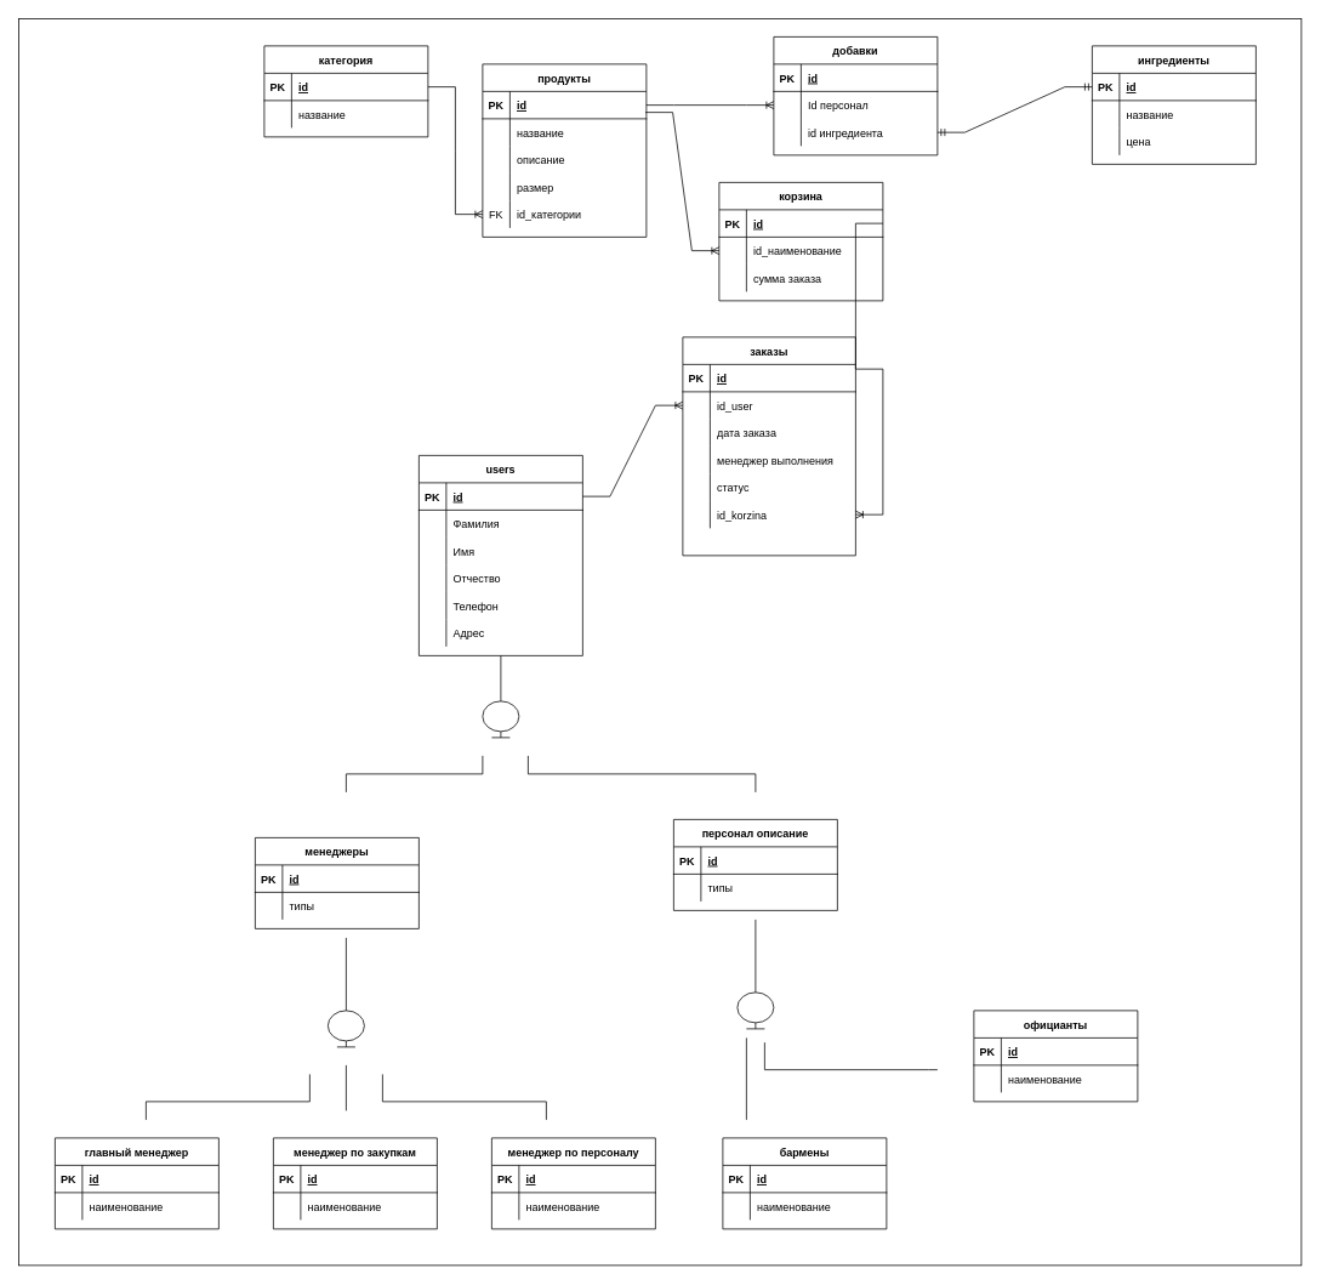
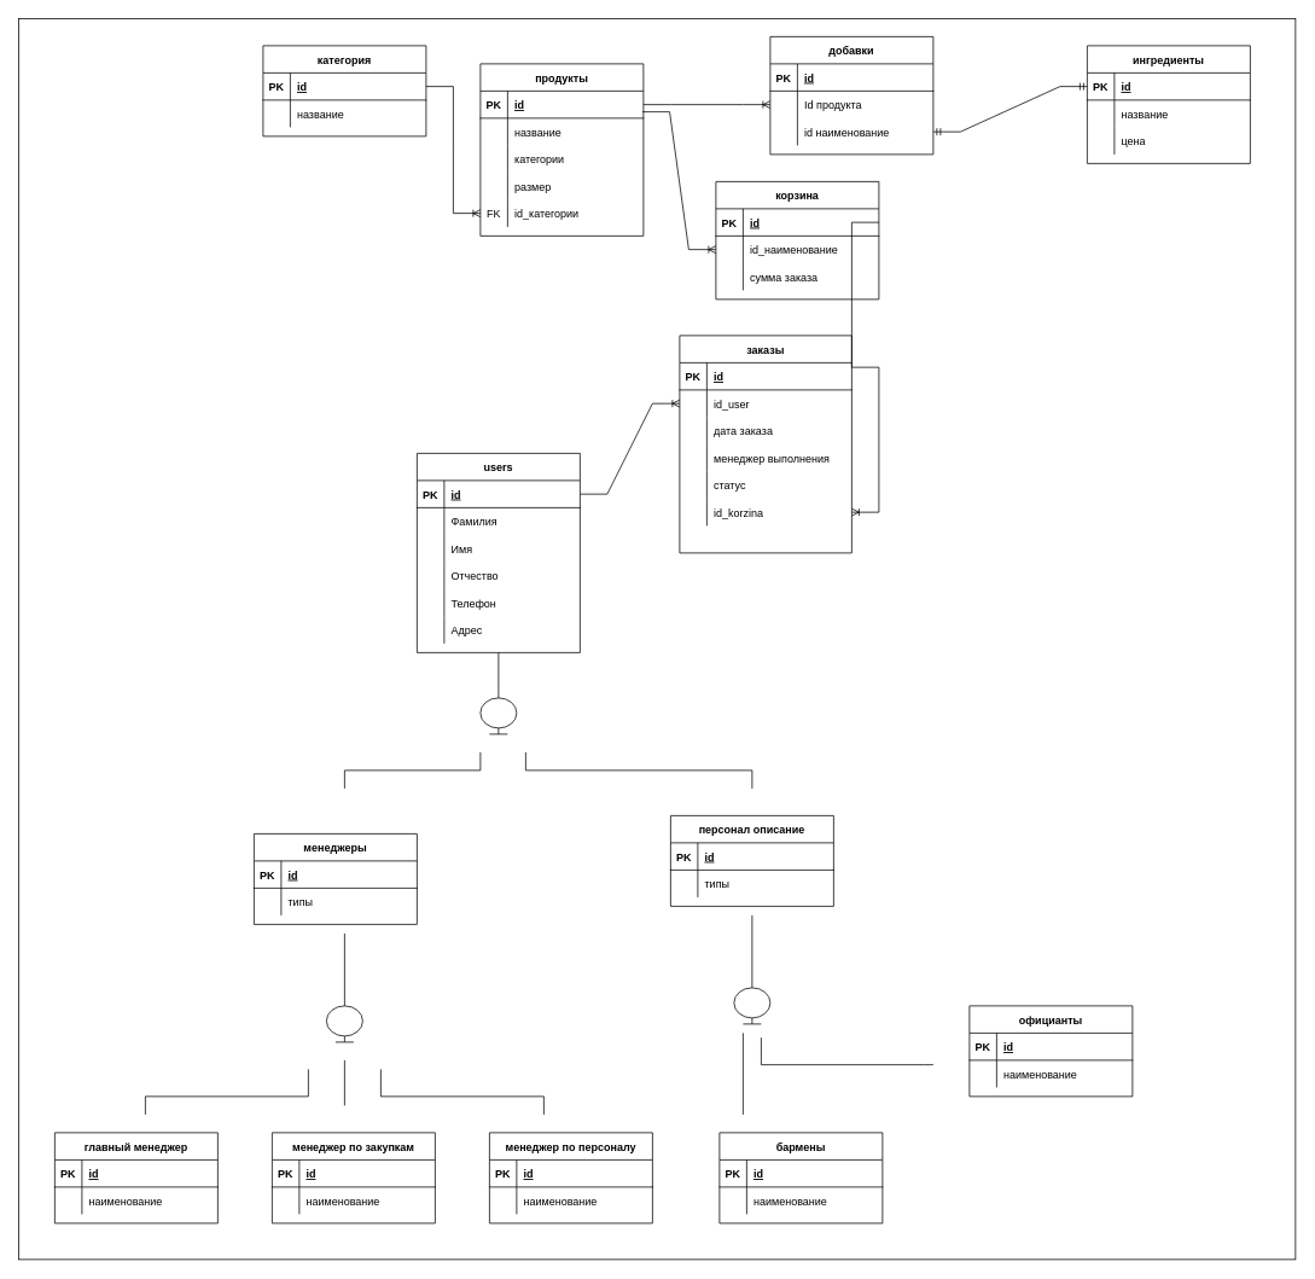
- <mxCell id="32" value="Id персонал" style="shape=partialRectangle;connectable=0;fillColor=none;top=0;left=0;bottom=0;right=0;align=left;spacingLeft=6;overflow=hidden;" parent="30" vertex="1"><mxGeometry x="30" width="150" height="30" as="geometry"><mxRectangle width="150" height="30" as="alternateBounds" /></mxGeometry></mxCell>
+ <mxCell id="32" value="Id продукта" style="shape=partialRectangle;connectable=0;fillColor=none;top=0;left=0;bottom=0;right=0;align=left;spacingLeft=6;overflow=hidden;" parent="30" vertex="1"><mxGeometry x="30" width="150" height="30" as="geometry"><mxRectangle width="150" height="30" as="alternateBounds" /></mxGeometry></mxCell>
- <mxCell id="35" value="id ингредиента" style="shape=partialRectangle;connectable=0;fillColor=none;top=0;left=0;bottom=0;right=0;align=left;spacingLeft=6;overflow=hidden;" parent="33" vertex="1"><mxGeometry x="30" width="150" height="30" as="geometry"><mxRectangle width="150" height="30" as="alternateBounds" /></mxGeometry></mxCell>
+ <mxCell id="35" value="id наименование" style="shape=partialRectangle;connectable=0;fillColor=none;top=0;left=0;bottom=0;right=0;align=left;spacingLeft=6;overflow=hidden;" parent="33" vertex="1"><mxGeometry x="30" width="150" height="30" as="geometry"><mxRectangle width="150" height="30" as="alternateBounds" /></mxGeometry></mxCell>
- <mxCell id="19" value="описание" style="shape=partialRectangle;connectable=0;fillColor=none;top=0;left=0;bottom=0;right=0;align=left;spacingLeft=6;overflow=hidden;" parent="17" vertex="1"><mxGeometry x="30" width="150" height="30" as="geometry"><mxRectangle width="150" height="30" as="alternateBounds" /></mxGeometry></mxCell>
+ <mxCell id="19" value="категории" style="shape=partialRectangle;connectable=0;fillColor=none;top=0;left=0;bottom=0;right=0;align=left;spacingLeft=6;overflow=hidden;" parent="17" vertex="1"><mxGeometry x="30" width="150" height="30" as="geometry"><mxRectangle width="150" height="30" as="alternateBounds" /></mxGeometry></mxCell>
